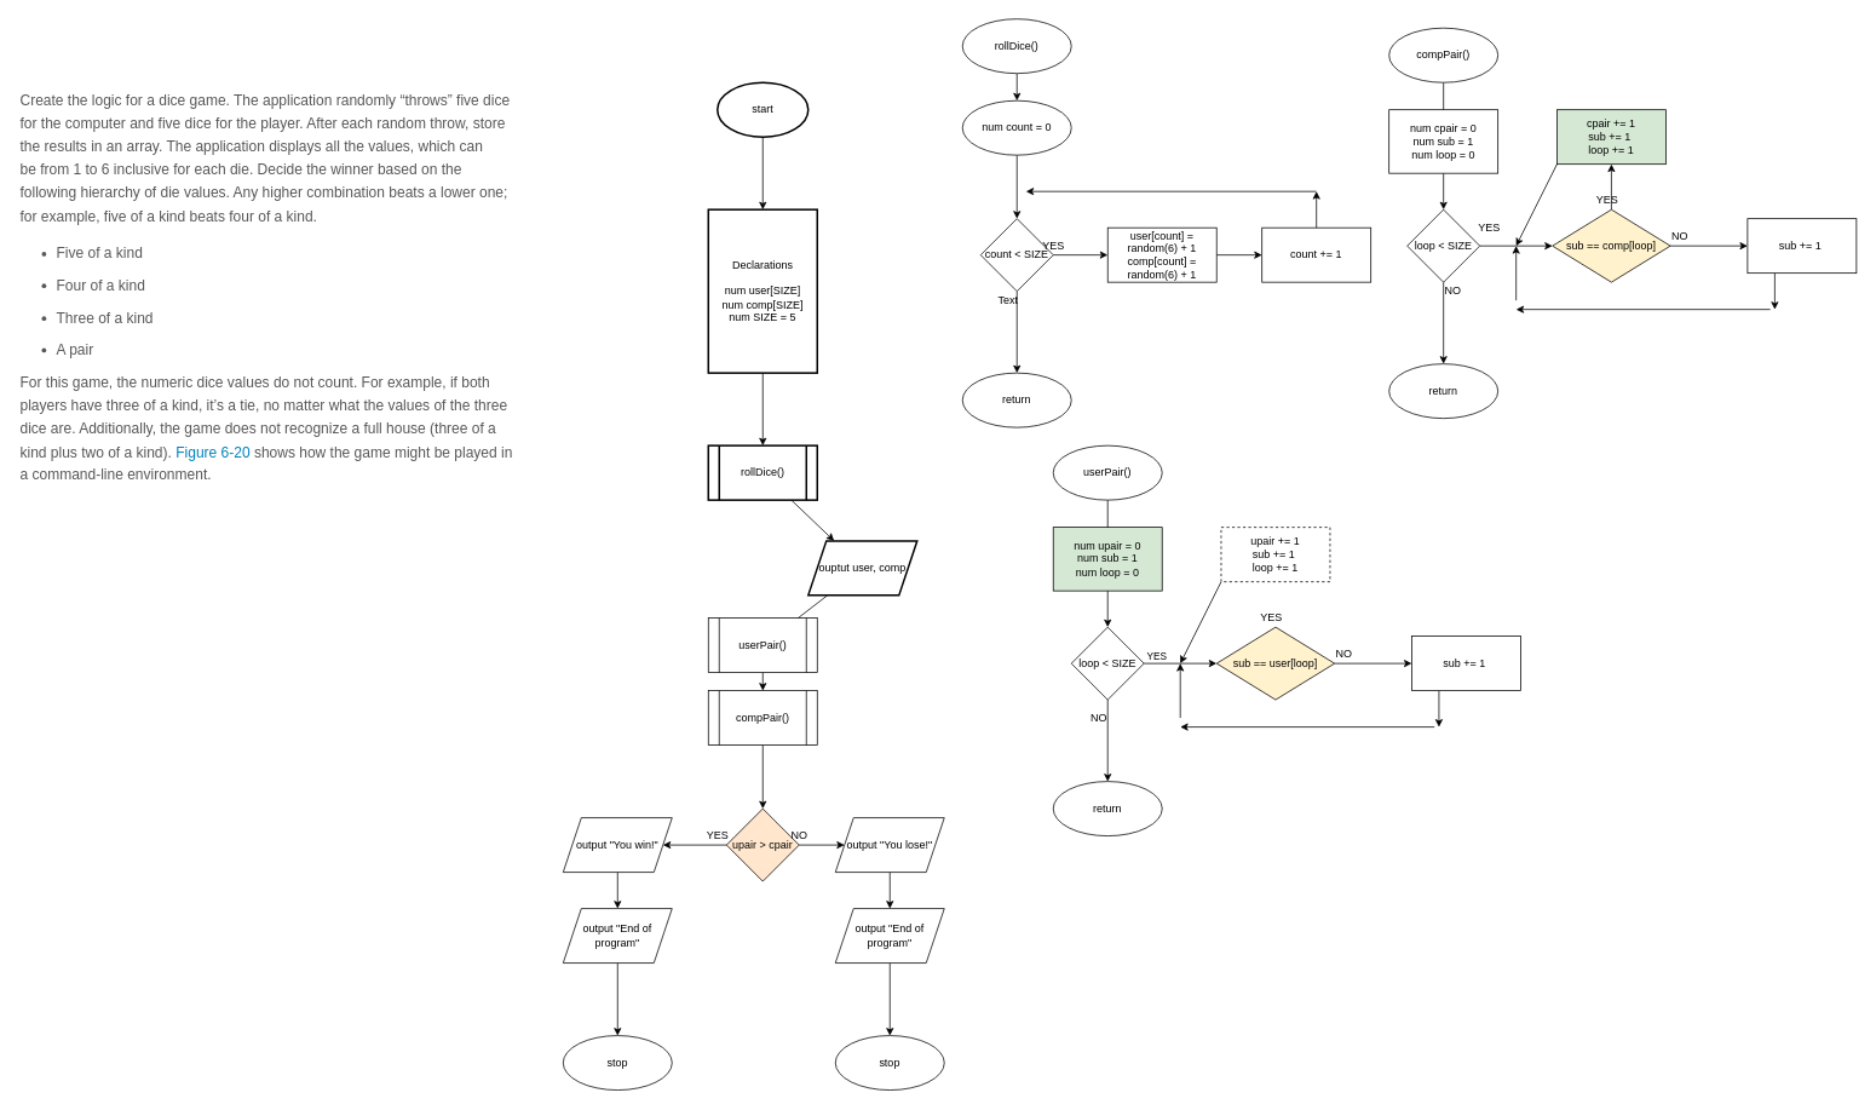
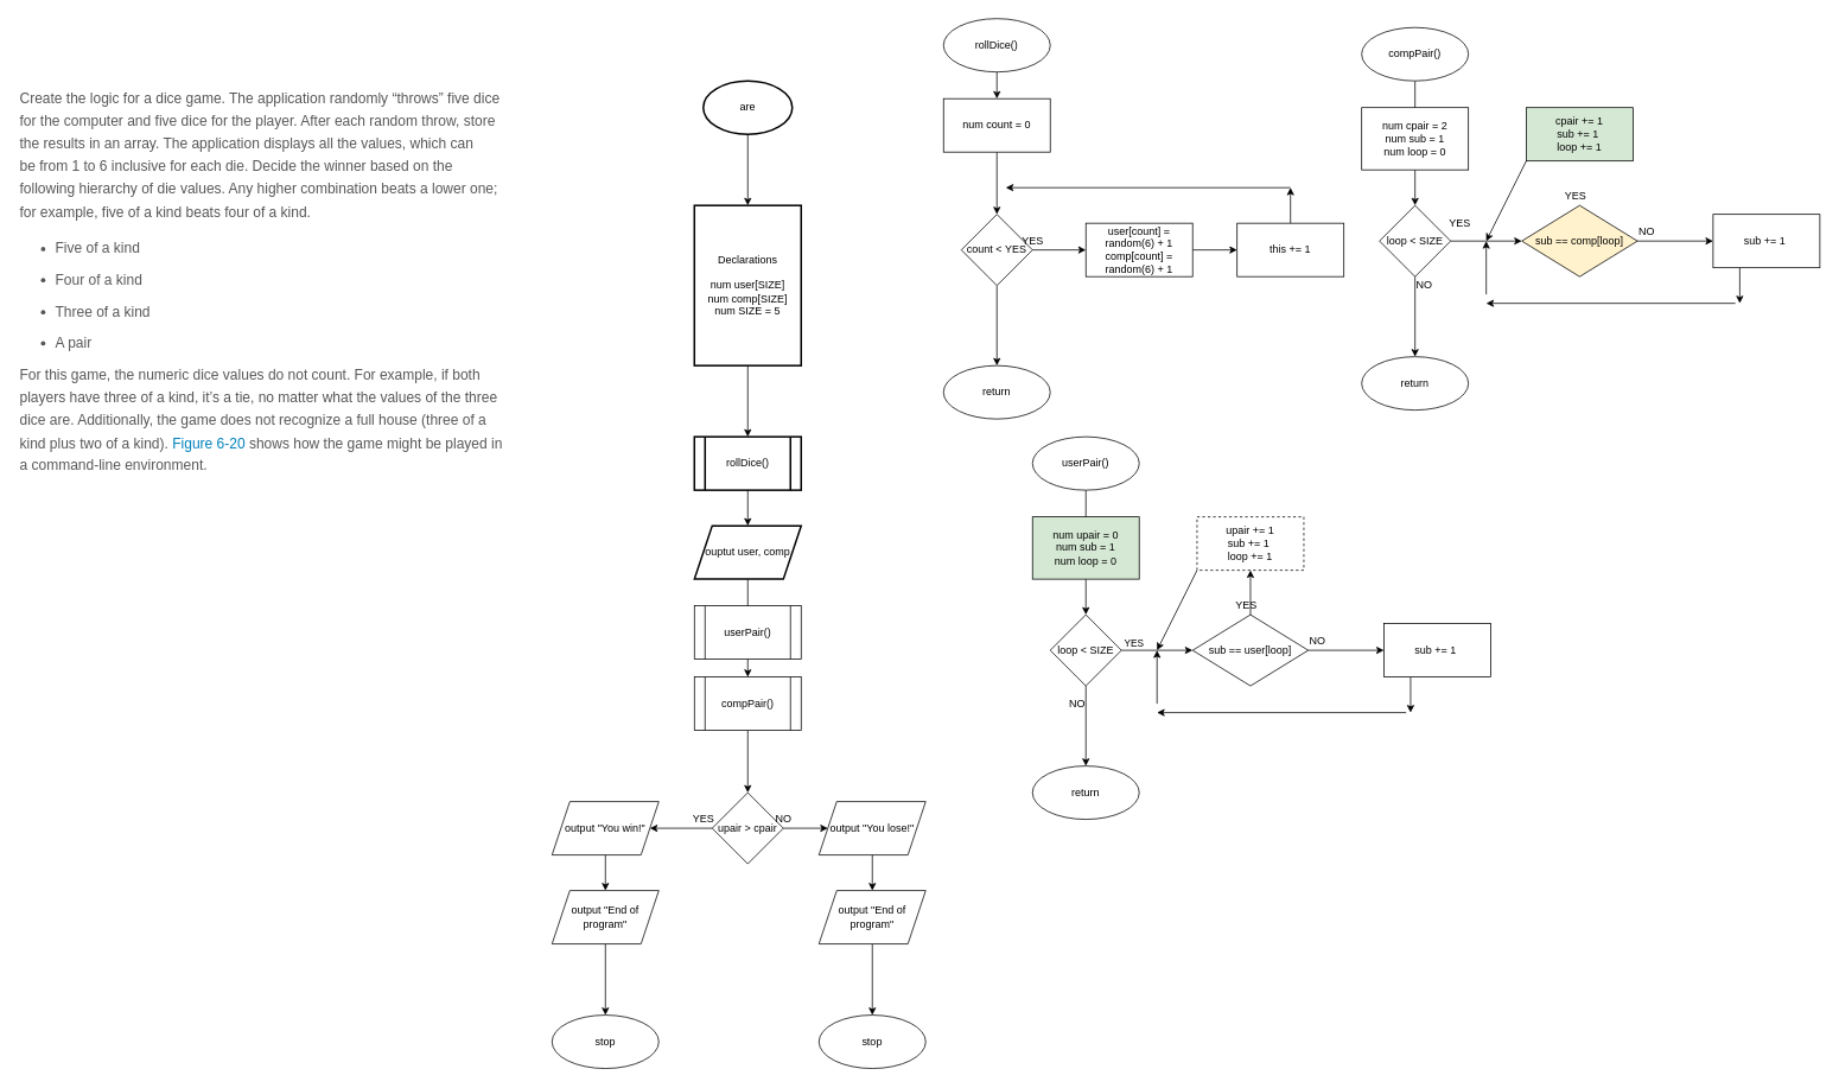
- <mxCell id="4" value="start" style="strokeWidth=2;html=1;shape=mxgraph.flowchart.start_1;whiteSpace=wrap;" vertex="1" parent="1"><mxGeometry x="790" y="90" width="100" height="60" as="geometry" /></mxCell>
+ <mxCell id="4" value="are" style="strokeWidth=2;html=1;shape=mxgraph.flowchart.start_1;whiteSpace=wrap;" vertex="1" parent="1"><mxGeometry x="790" y="90" width="100" height="60" as="geometry" /></mxCell>
- <mxCell id="10" value="num count = 0" style="ellipse;whiteSpace=wrap;html=1;" vertex="1" parent="1"><mxGeometry x="1060" y="110" width="120" height="60" as="geometry" /></mxCell>
+ <mxCell id="10" value="num count = 0" style="whiteSpace=wrap;html=1;" vertex="1" parent="1"><mxGeometry x="1060" y="110" width="120" height="60" as="geometry" /></mxCell>
- <mxCell id="48" value="num cpair = 0&lt;br&gt;num sub = 1&lt;br&gt;num loop = 0" style="whiteSpace=wrap;html=1;" vertex="1" parent="1"><mxGeometry x="1530" y="120" width="120" height="70" as="geometry" /></mxCell>
+ <mxCell id="48" value="num cpair = 2&lt;br&gt;num sub = 1&lt;br&gt;num loop = 0" style="whiteSpace=wrap;html=1;" vertex="1" parent="1"><mxGeometry x="1530" y="120" width="120" height="70" as="geometry" /></mxCell>
- <mxCell id="52" value="" style="edgeStyle=none;html=1;" edge="1" parent="1" source="54" target="56"><mxGeometry relative="1" as="geometry" /></mxCell>
- <mxCell id="13" value="count &amp;lt; SIZE" style="rhombus;whiteSpace=wrap;html=1;" vertex="1" parent="1"><mxGeometry x="1080" y="240" width="80" height="80" as="geometry" /></mxCell>
+ <mxCell id="13" value="count &amp;lt; YES" style="rhombus;whiteSpace=wrap;html=1;" vertex="1" parent="1"><mxGeometry x="1080" y="240" width="80" height="80" as="geometry" /></mxCell>
- <mxCell id="18" value="count += 1" style="whiteSpace=wrap;html=1;" vertex="1" parent="1"><mxGeometry x="1390" y="250" width="120" height="60" as="geometry" /></mxCell>
+ <mxCell id="18" value="this += 1" style="whiteSpace=wrap;html=1;" vertex="1" parent="1"><mxGeometry x="1390" y="250" width="120" height="60" as="geometry" /></mxCell>
- <mxCell id="87" value="Text" style="text;html=1;align=center;verticalAlign=middle;resizable=0;points=[];autosize=1;strokeColor=none;fillColor=none;" vertex="1" parent="1"><mxGeometry x="1090" y="320" width="40" height="20" as="geometry" /></mxCell>
- <mxCell id="23" value="ouptut user, comp" style="shape=parallelogram;perimeter=parallelogramPerimeter;whiteSpace=wrap;html=1;fixedSize=1;strokeWidth=2;" vertex="1" parent="1"><mxGeometry x="890" y="595" width="120" height="60" as="geometry" /></mxCell>
+ <mxCell id="23" value="ouptut user, comp" style="shape=parallelogram;perimeter=parallelogramPerimeter;whiteSpace=wrap;html=1;fixedSize=1;strokeWidth=2;" vertex="1" parent="1"><mxGeometry x="780" y="590" width="120" height="60" as="geometry" /></mxCell>
+ <mxCell id="33" value="" style="edgeStyle=none;html=1;" edge="1" parent="1" source="35" target="37"><mxGeometry relative="1" as="geometry" /></mxCell>
- <mxCell id="35" value="sub == user[loop]" style="rhombus;whiteSpace=wrap;html=1;fillColor=#fff2cc;" vertex="1" parent="1"><mxGeometry x="1340" y="690" width="130" height="80" as="geometry" /></mxCell>
+ <mxCell id="35" value="sub == user[loop]" style="rhombus;whiteSpace=wrap;html=1;" vertex="1" parent="1"><mxGeometry x="1340" y="690" width="130" height="80" as="geometry" /></mxCell>
- <mxCell id="70" value="upair &amp;gt; cpair" style="rhombus;whiteSpace=wrap;html=1;fillColor=#ffe6cc;" vertex="1" parent="1"><mxGeometry x="800" y="890" width="80" height="80" as="geometry" /></mxCell>
+ <mxCell id="70" value="upair &amp;gt; cpair" style="rhombus;whiteSpace=wrap;html=1;" vertex="1" parent="1"><mxGeometry x="800" y="890" width="80" height="80" as="geometry" /></mxCell>
